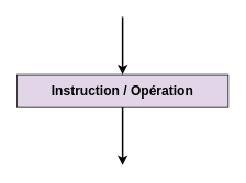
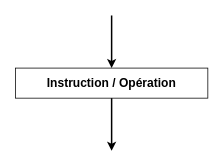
- <mxCell id="2" value="&lt;font style=&quot;font-size: 16px;&quot;&gt;&lt;b&gt;Instruction / Opération&lt;/b&gt;&lt;/font&gt;" style="rounded=0;whiteSpace=wrap;html=1;fillColor=#e1d5e7;" vertex="1" parent="1"><mxGeometry x="20" y="90" width="256" height="40" as="geometry" /></mxCell>
+ <mxCell id="2" value="&lt;font style=&quot;font-size: 16px;&quot;&gt;&lt;b&gt;Instruction / Opération&lt;/b&gt;&lt;/font&gt;" style="rounded=0;whiteSpace=wrap;html=1;" vertex="1" parent="1"><mxGeometry x="20" y="90" width="256" height="40" as="geometry" /></mxCell>
